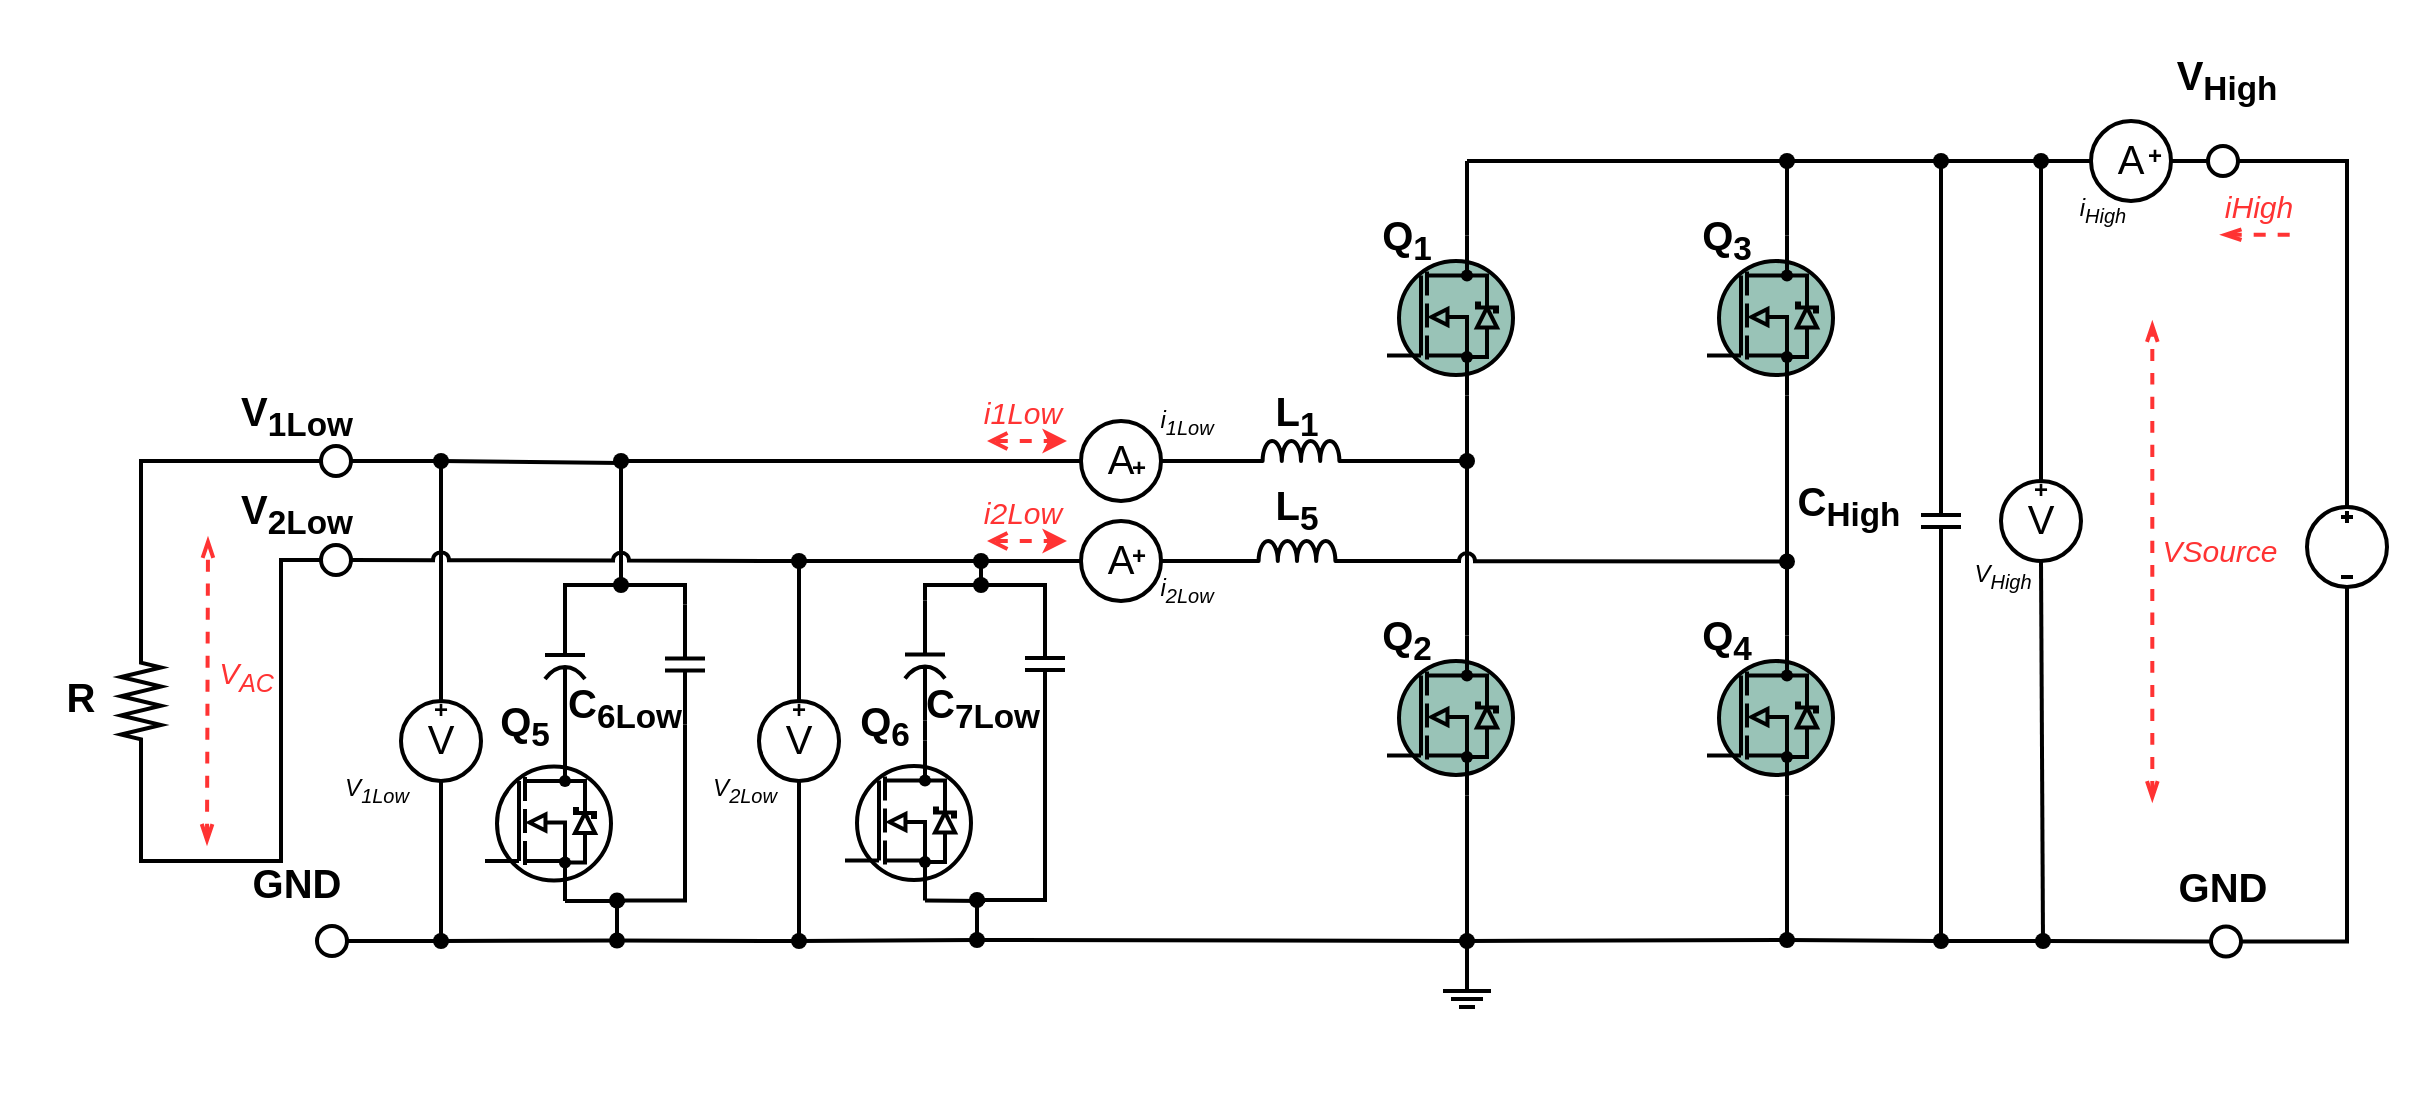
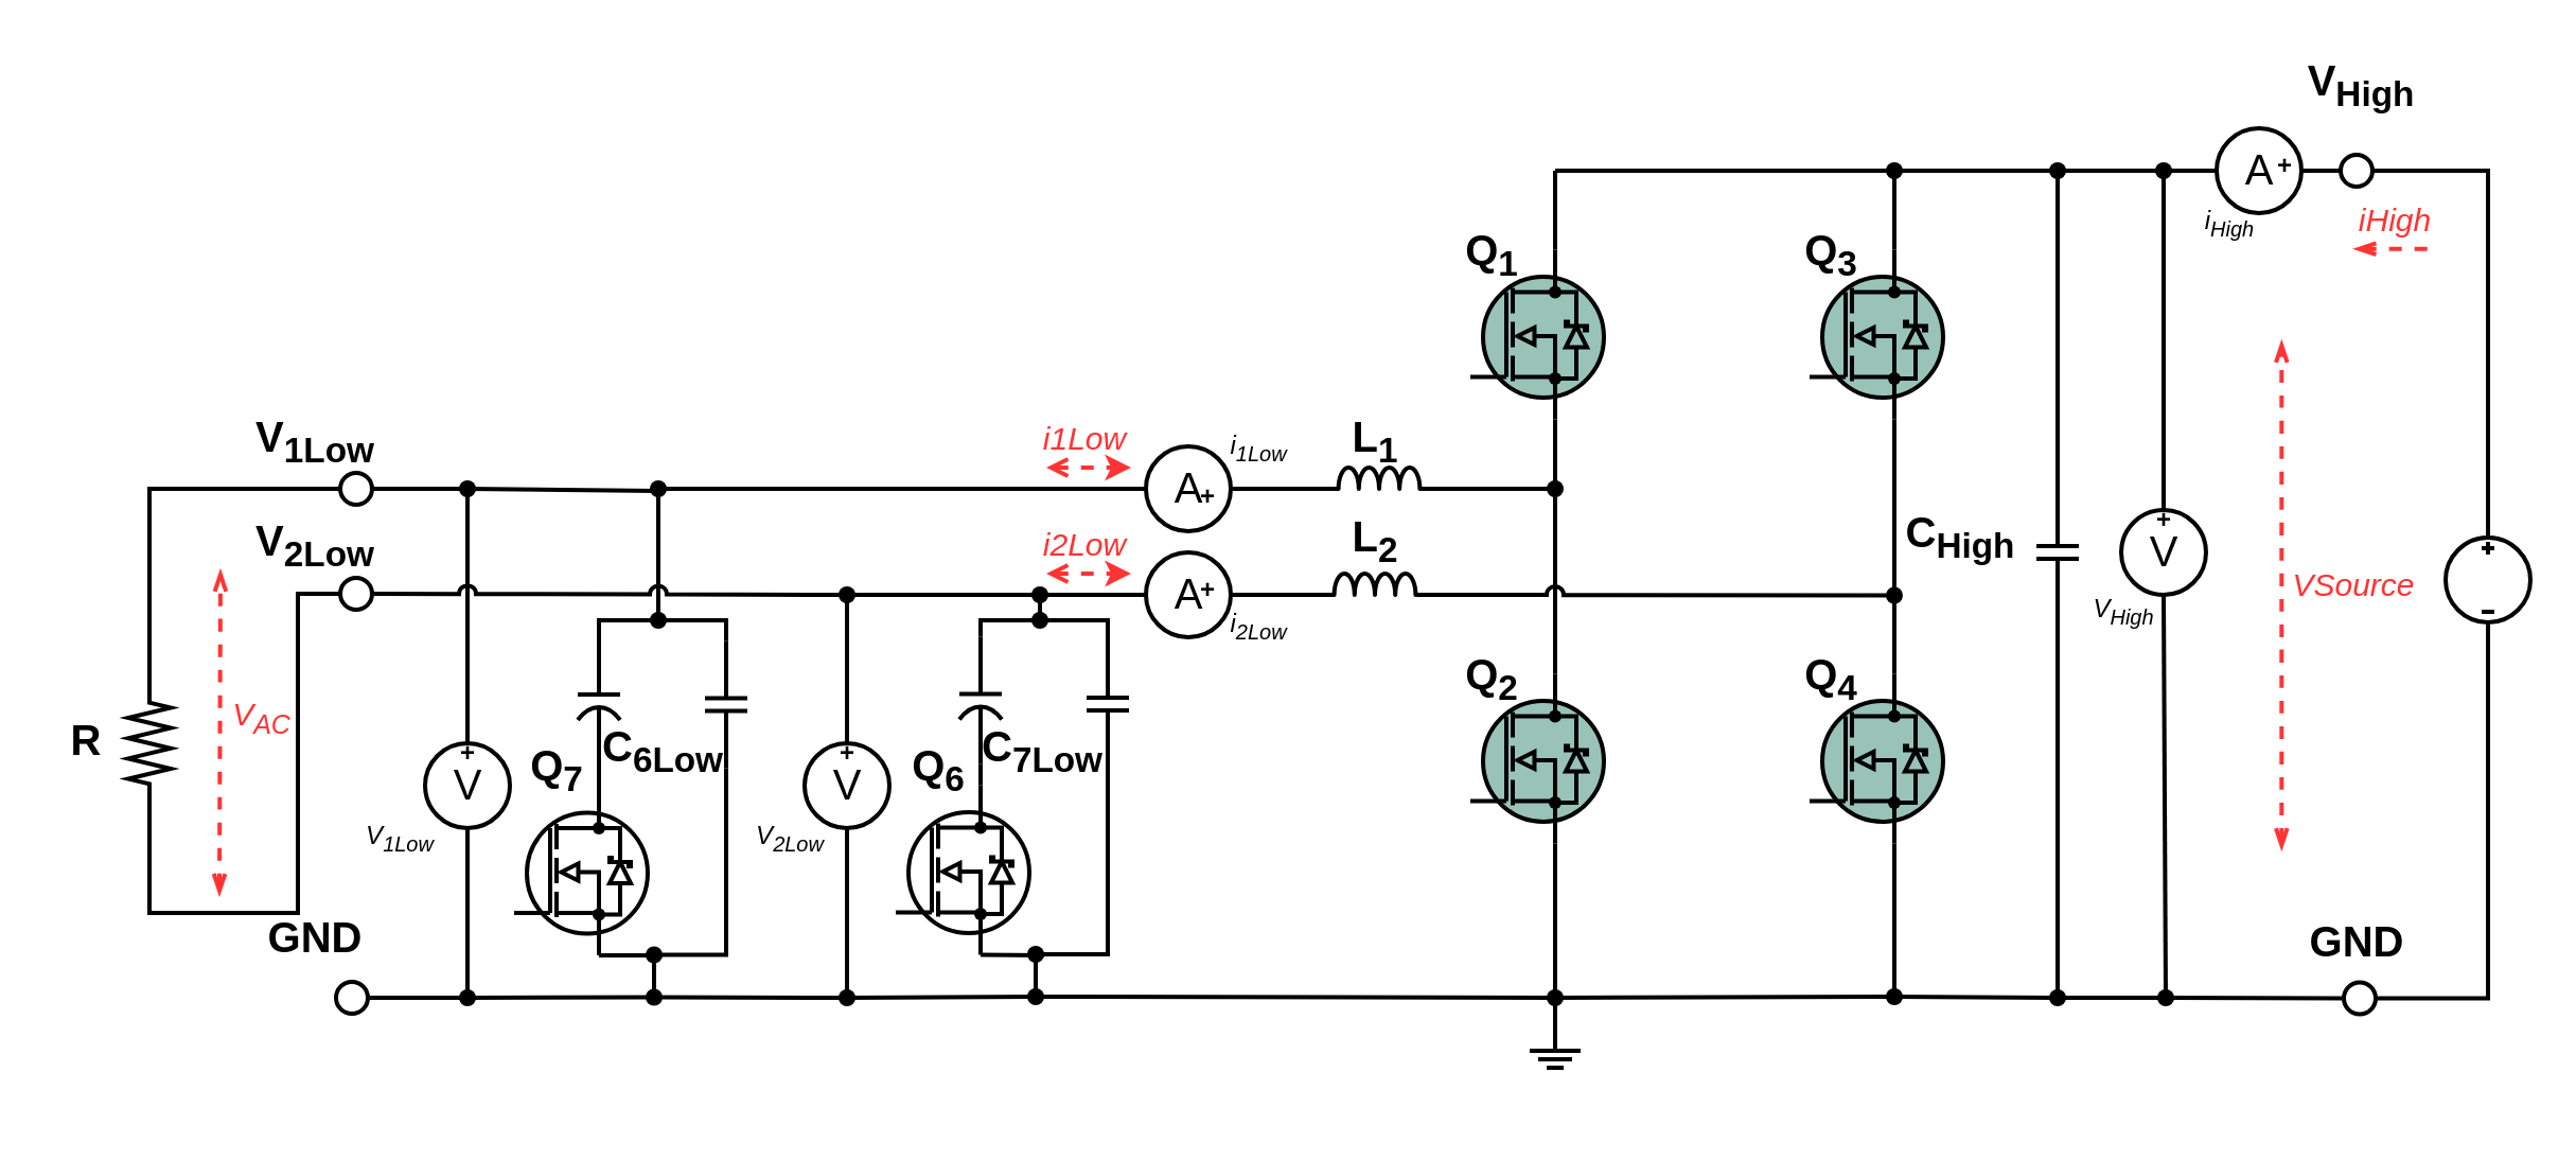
- <mxCell id="13" value="L&lt;sub&gt;5&lt;/sub&gt;" style="text;html=1;align=center;verticalAlign=middle;resizable=0;points=[];autosize=1;strokeColor=none;fillColor=none;fontSize=20;fontStyle=1;rounded=0;strokeWidth=2;" vertex="1" parent="2"><mxGeometry x="608" y="215.25" width="40" height="40" as="geometry" /></mxCell>
+ <mxCell id="13" value="L&lt;sub&gt;2&lt;/sub&gt;" style="text;html=1;align=center;verticalAlign=middle;resizable=0;points=[];autosize=1;strokeColor=none;fillColor=none;fontSize=20;fontStyle=1;rounded=0;strokeWidth=2;" vertex="1" parent="2"><mxGeometry x="608" y="215.25" width="40" height="40" as="geometry" /></mxCell>
- <mxCell id="18" value="Q&lt;sub&gt;5&lt;/sub&gt;" style="text;html=1;align=center;verticalAlign=middle;resizable=0;points=[];autosize=1;strokeColor=none;fillColor=none;fontSize=20;fontStyle=1;rounded=0;strokeWidth=2;" vertex="1" parent="2"><mxGeometry x="217" y="322.75" width="50" height="40" as="geometry" /></mxCell>
+ <mxCell id="18" value="Q&lt;sub&gt;7&lt;/sub&gt;" style="text;html=1;align=center;verticalAlign=middle;resizable=0;points=[];autosize=1;strokeColor=none;fillColor=none;fontSize=20;fontStyle=1;rounded=0;strokeWidth=2;" vertex="1" parent="2"><mxGeometry x="217" y="322.75" width="50" height="40" as="geometry" /></mxCell>
